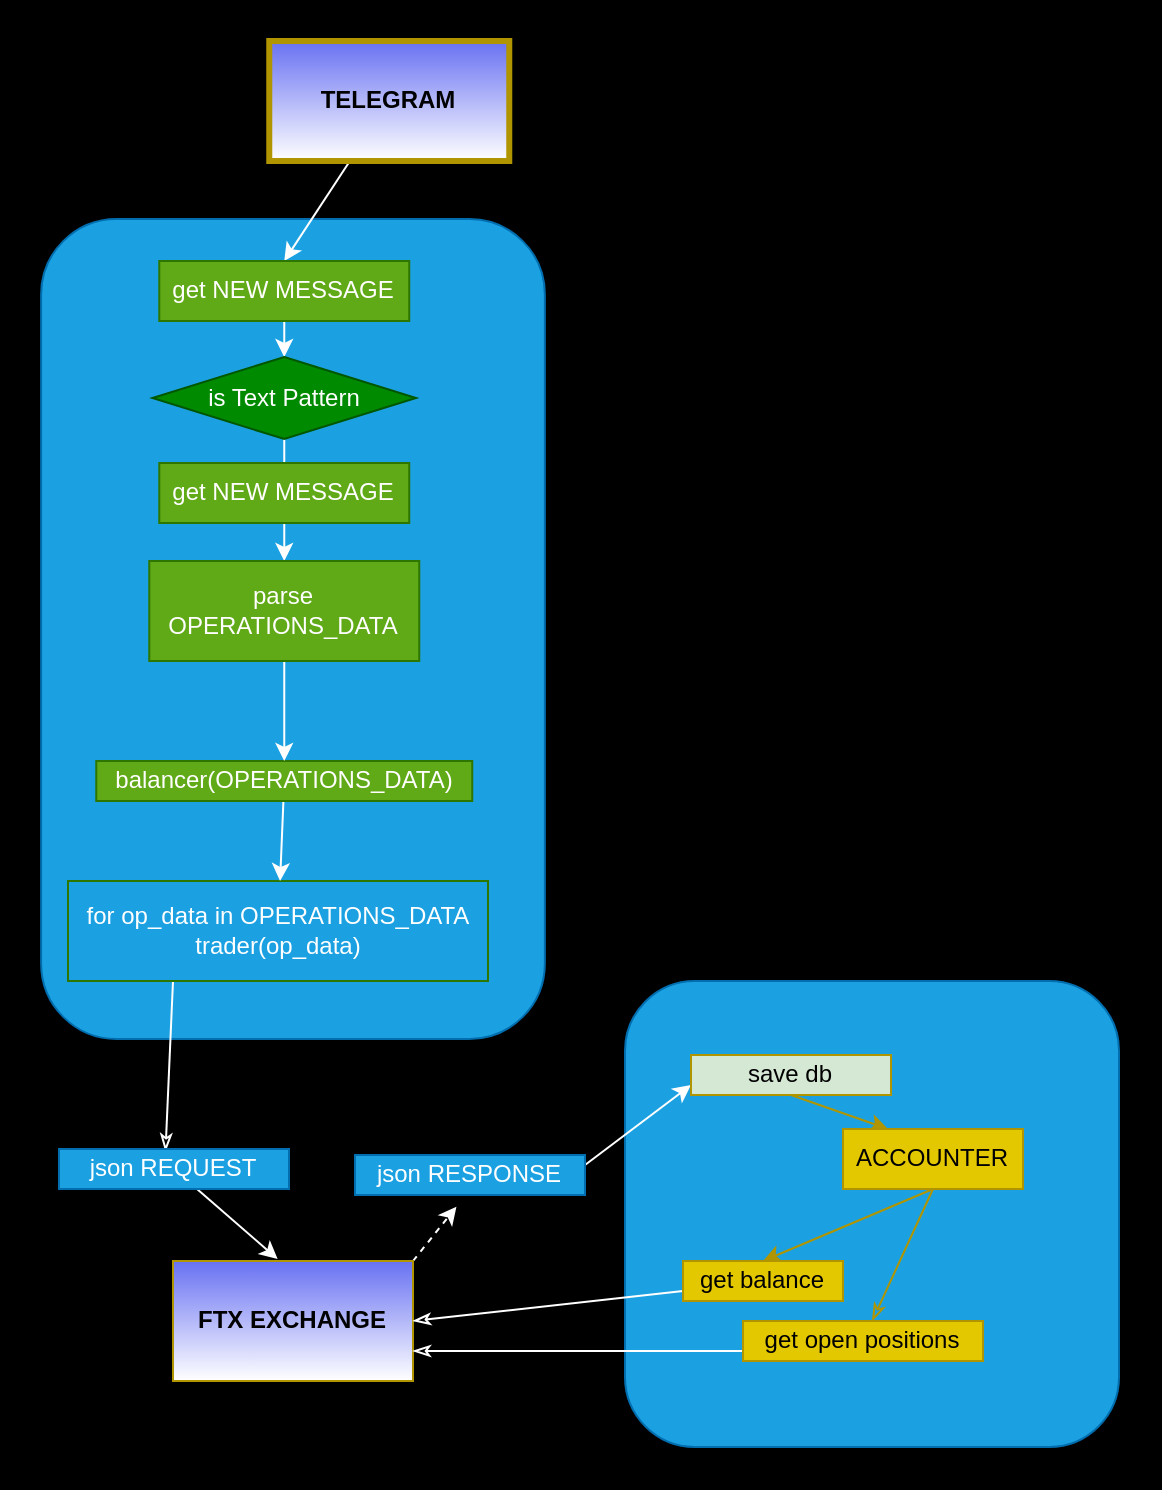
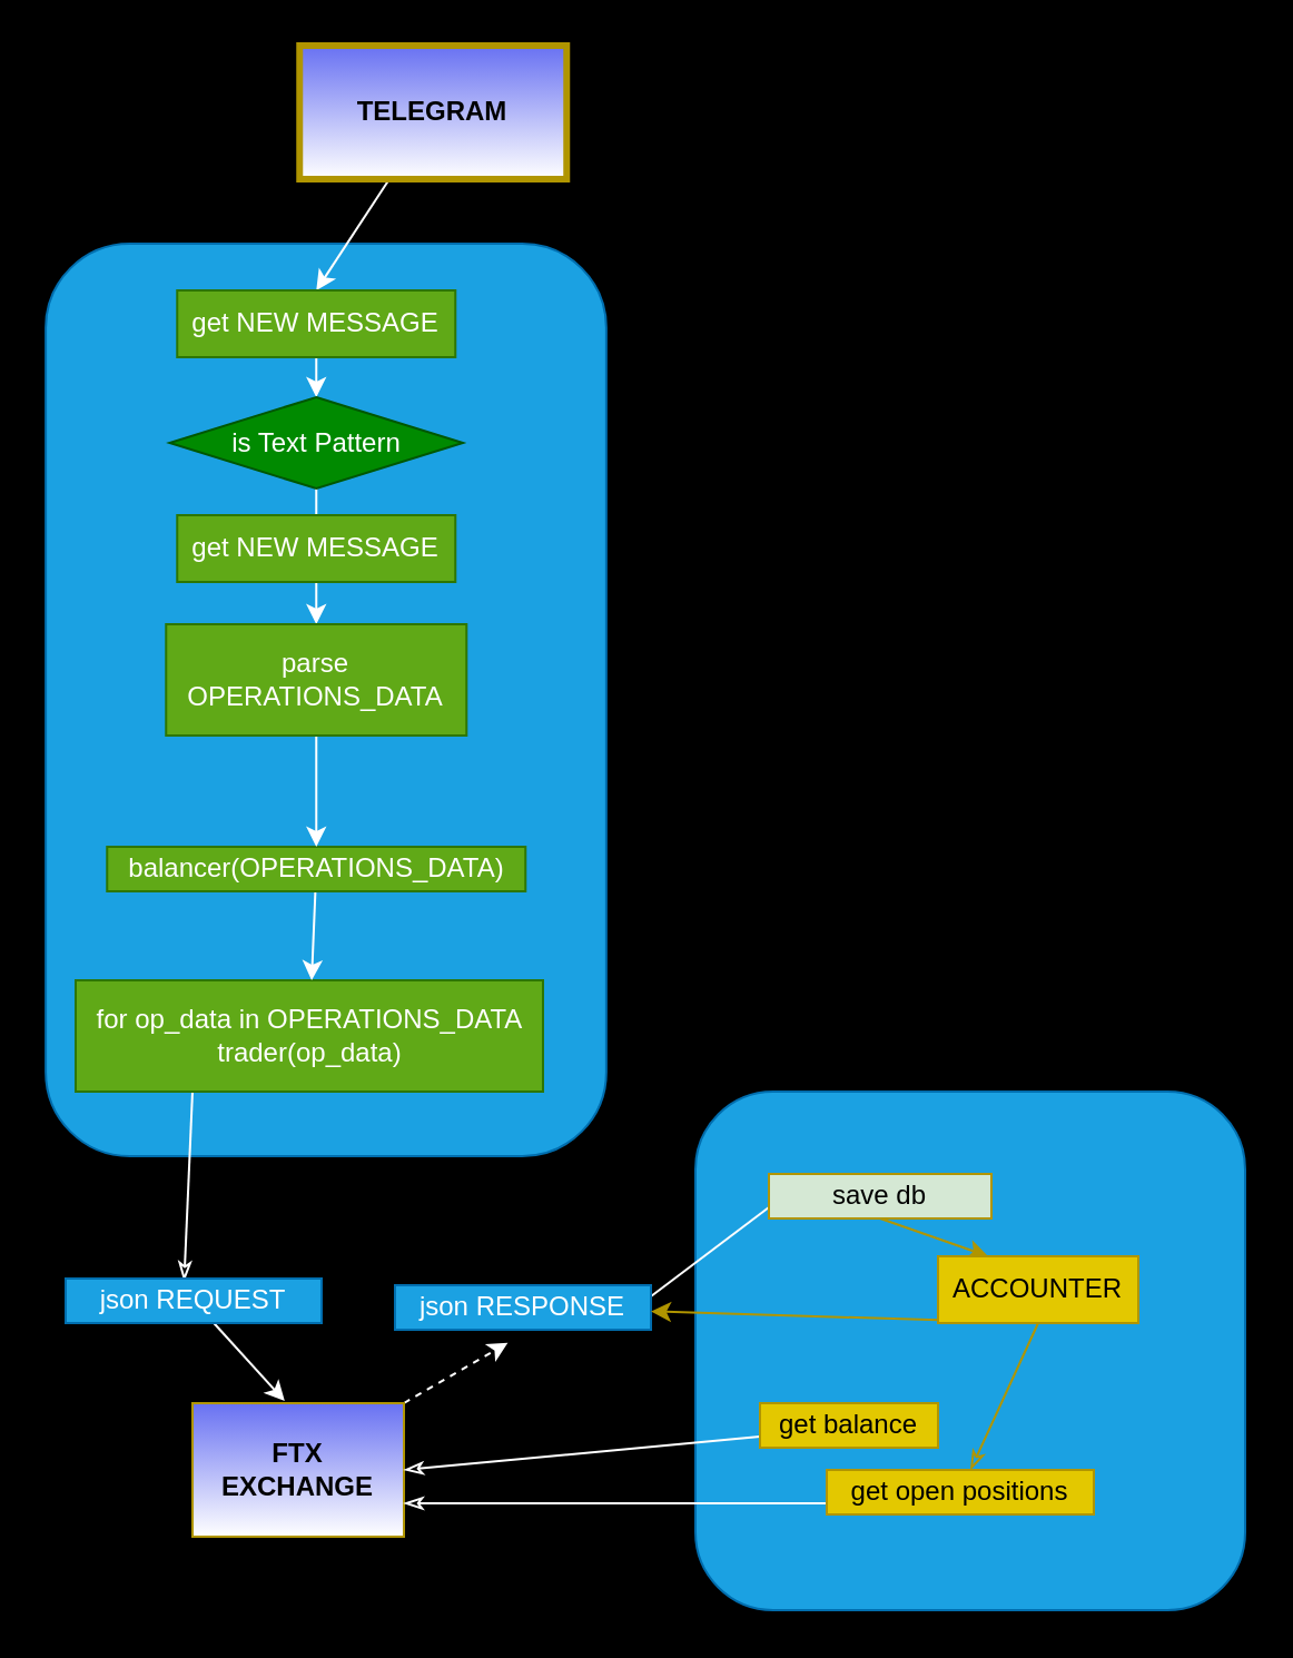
- <mxCell id="11" value="for op_data in OPERATIONS_DATA&lt;br&gt;trader(op_data)" style="rounded=0;whiteSpace=wrap;html=1;fillColor=#1ba1e2;strokeColor=#2D7600;fontColor=#ffffff;" parent="1" vertex="1"><mxGeometry x="33.5" y="440" width="210" height="50" as="geometry" /></mxCell>
+ <mxCell id="11" value="for op_data in OPERATIONS_DATA&lt;br&gt;trader(op_data)" style="rounded=0;whiteSpace=wrap;html=1;fillColor=#60a917;strokeColor=#2D7600;fontColor=#ffffff;" parent="1" vertex="1"><mxGeometry x="33.5" y="440" width="210" height="50" as="geometry" /></mxCell>
- <mxCell id="20" style="edgeStyle=none;html=1;exitX=1;exitY=0.25;exitDx=0;exitDy=0;entryX=0;entryY=0.75;entryDx=0;entryDy=0;fillColor=#0050ef;strokeColor=#FFFFFF;" parent="1" source="21" target="26" edge="1"><mxGeometry relative="1" as="geometry" /></mxCell>
+ <mxCell id="20" style="edgeStyle=none;html=1;exitX=1;exitY=0.25;exitDx=0;exitDy=0;entryX=0;entryY=0.75;entryDx=0;entryDy=0;fillColor=#0050ef;strokeColor=#FFFFFF;endArrow=none;" parent="1" source="21" target="26" edge="1"><mxGeometry relative="1" as="geometry" /></mxCell>
- <mxCell id="23" style="edgeStyle=none;html=1;exitX=0.5;exitY=1;exitDx=0;exitDy=0;entryX=0.5;entryY=0;entryDx=0;entryDy=0;fillColor=#e3c800;strokeColor=#B09500;" parent="1" source="25" target="28" edge="1"><mxGeometry relative="1" as="geometry" /></mxCell>
+ <mxCell id="23" style="edgeStyle=none;html=1;exitX=0.5;exitY=1;exitDx=0;exitDy=0;fillColor=#e3c800;strokeColor=#B09500;" parent="1" source="25" target="21" edge="1"><mxGeometry relative="1" as="geometry" /></mxCell>
- <mxCell id="17" value="FTX EXCHANGE" style="rounded=0;whiteSpace=wrap;html=1;fillColor=#6871F2;fontColor=#000000;strokeColor=#B09500;fontStyle=1;gradientColor=#ffffff;" parent="1" vertex="1"><mxGeometry x="86" y="630" width="120" height="60" as="geometry" /></mxCell>
+ <mxCell id="17" value="FTX EXCHANGE" style="rounded=0;whiteSpace=wrap;html=1;fillColor=#6871F2;fontColor=#000000;strokeColor=#B09500;fontStyle=1;gradientColor=#ffffff;" parent="1" vertex="1"><mxGeometry x="86" y="630" width="95" height="60" as="geometry" /></mxCell>
